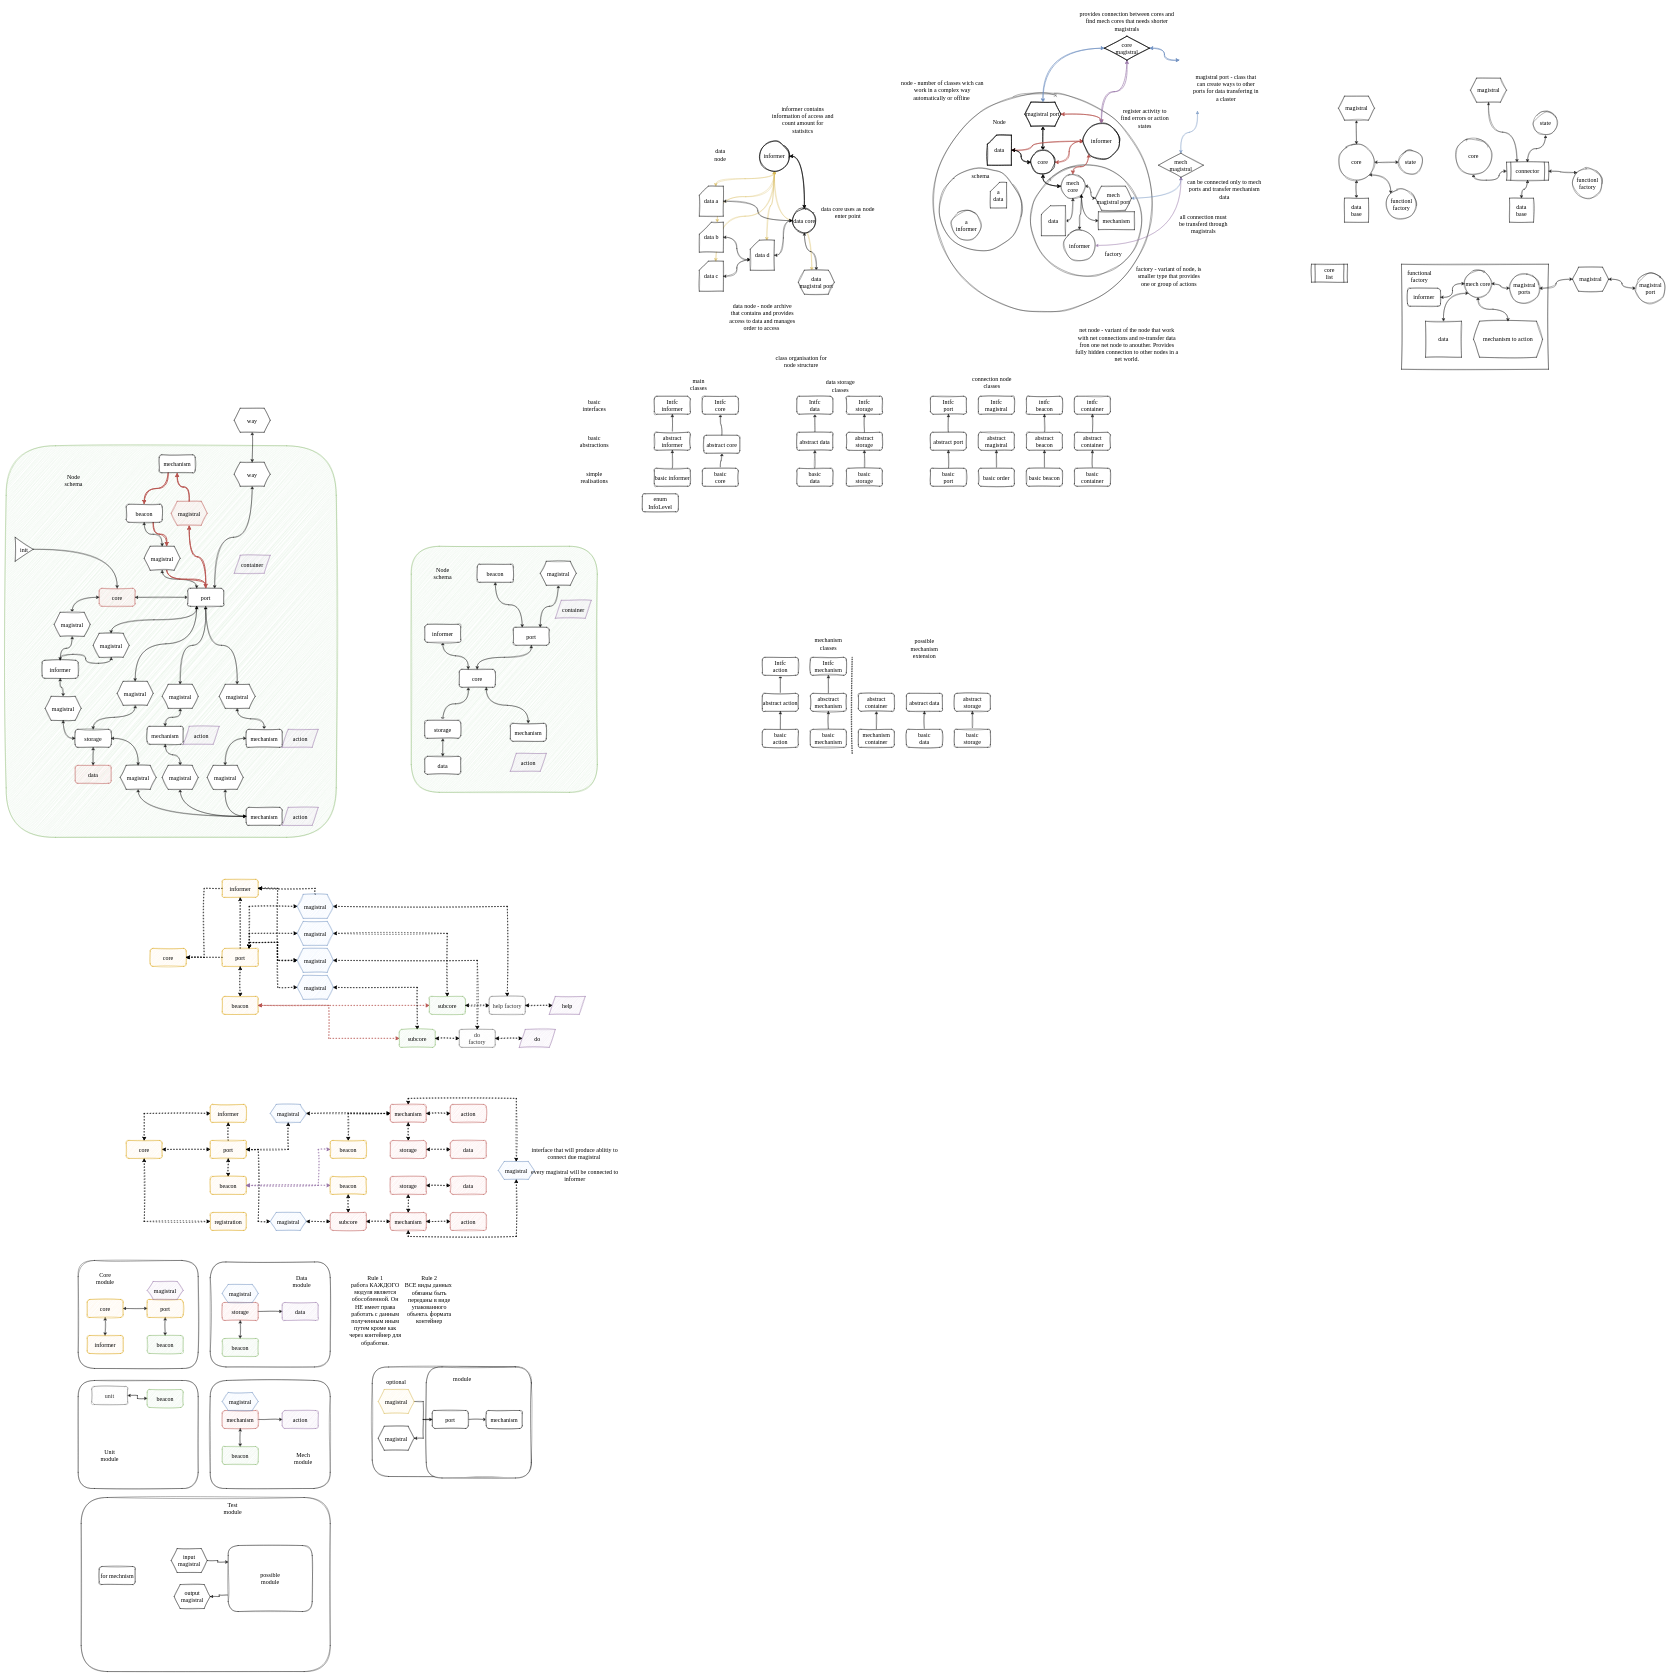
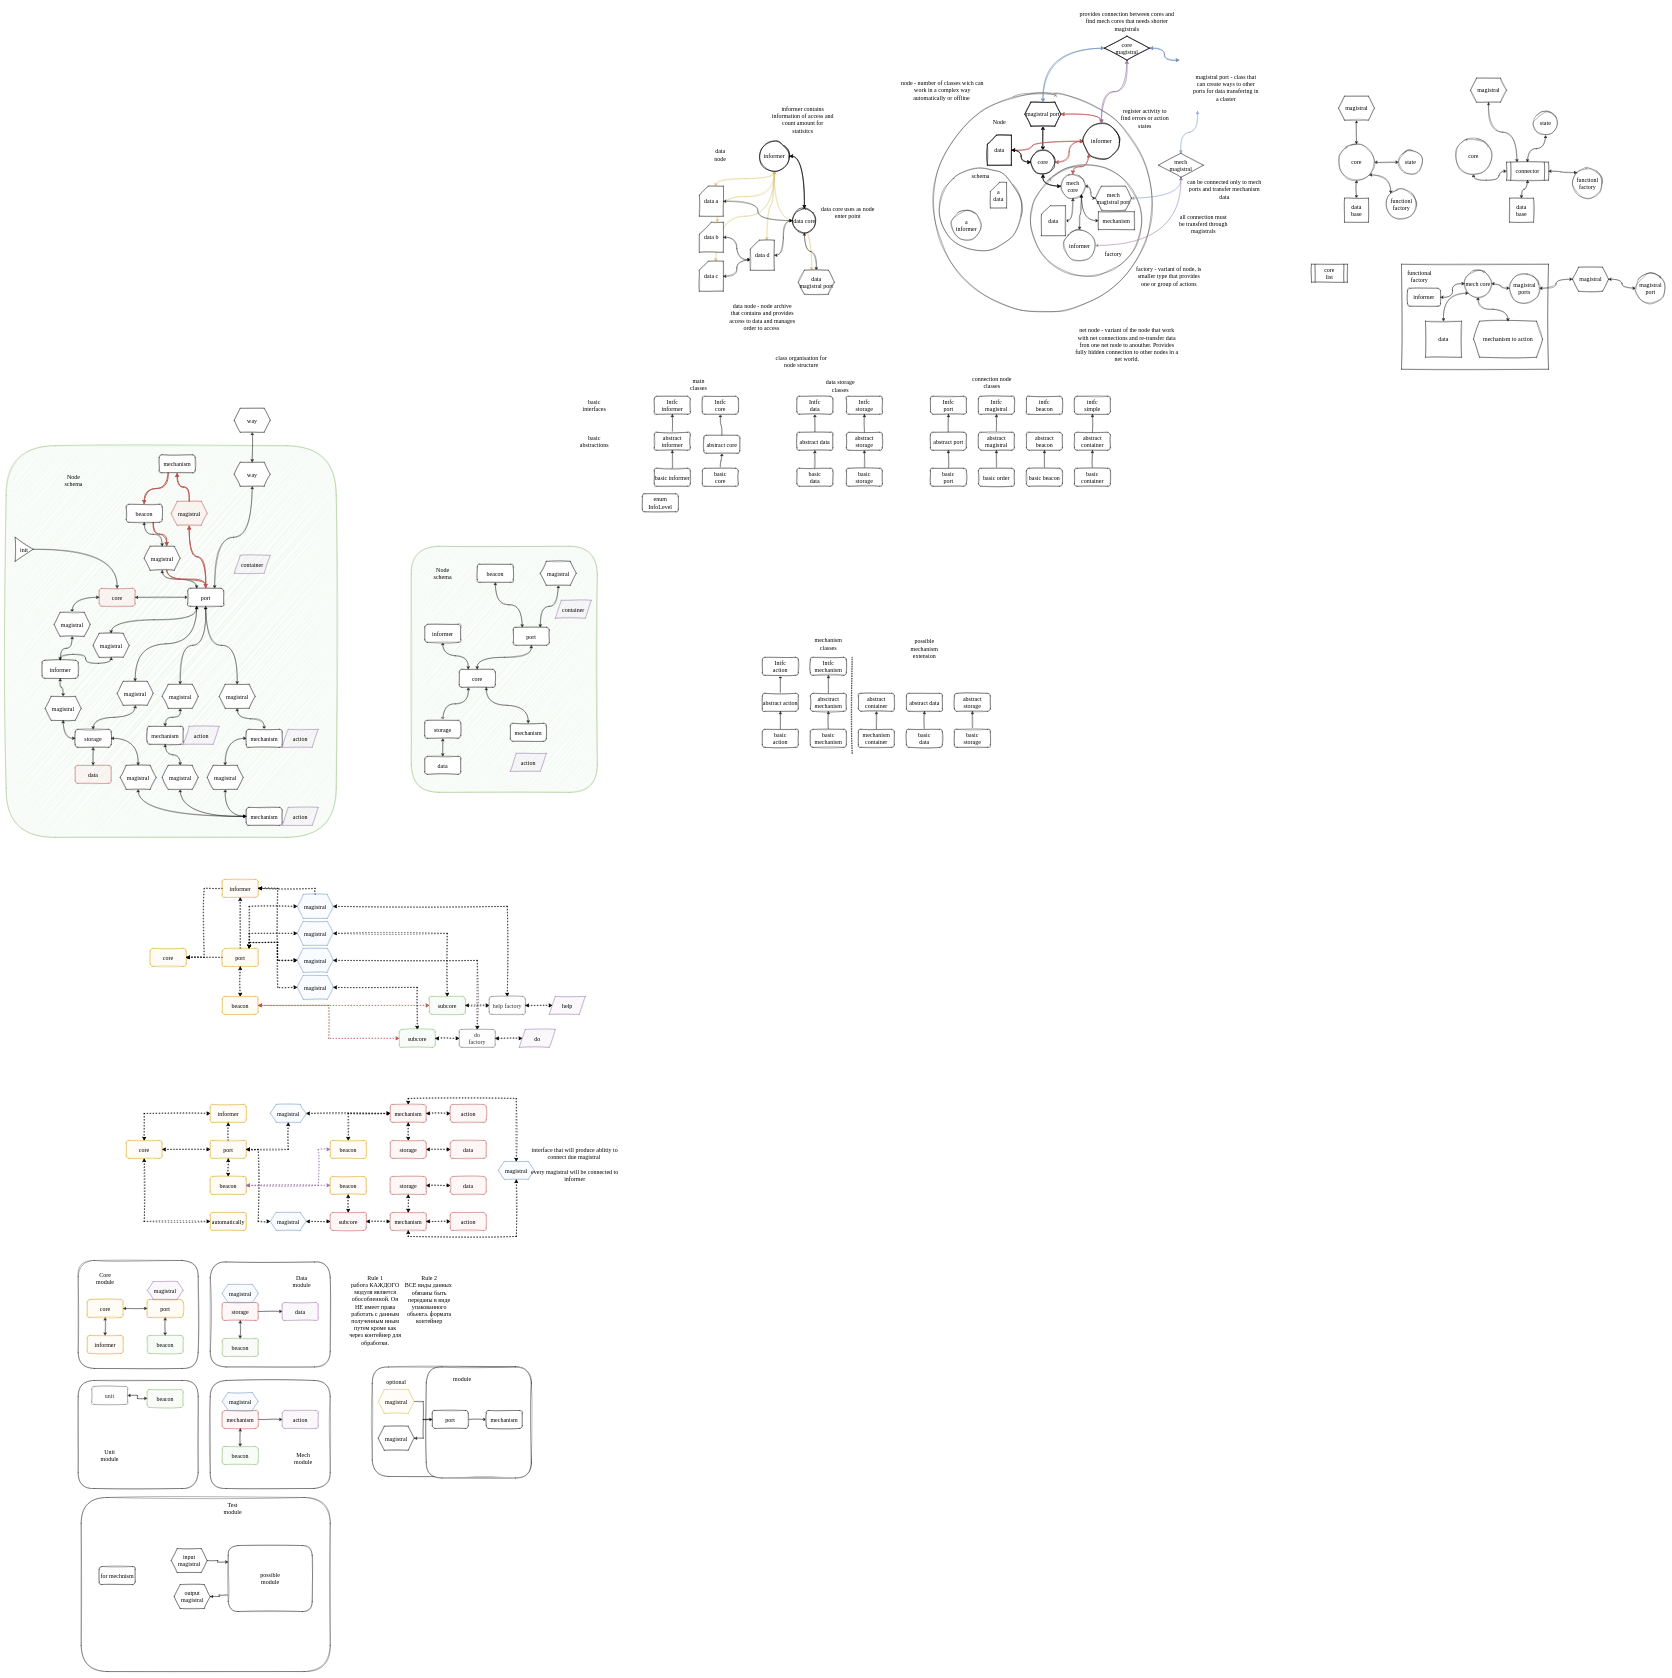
- <mxCell id="104" style="edgeStyle=orthogonalEdgeStyle;curved=1;rounded=0;sketch=1;hachureGap=4;jiggle=2;curveFitting=1;orthogonalLoop=1;jettySize=auto;html=1;exitX=0;exitY=0.5;exitDx=0;exitDy=0;entryX=1;entryY=0.5;entryDx=0;entryDy=0;entryPerimeter=0;strokeWidth=1;fontFamily=Architects Daughter;fontSource=https%3A%2F%2Ffonts.googleapis.com%2Fcss%3Ffamily%3DArchitects%2BDaughter;fontSize=16;startArrow=classic;startFill=1;" parent="1" source="106" target="97" edge="1"><mxGeometry relative="1" as="geometry" /></mxCell>
+ <mxCell id="104" style="edgeStyle=orthogonalEdgeStyle;curved=1;rounded=0;sketch=1;hachureGap=4;jiggle=2;curveFitting=1;orthogonalLoop=1;jettySize=auto;html=1;exitX=0;exitY=0.5;exitDx=0;exitDy=0;entryX=1;entryY=0.5;entryDx=0;entryDy=0;entryPerimeter=0;strokeWidth=1;fontFamily=Architects Daughter;fontSource=https%3A%2F%2Ffonts.googleapis.com%2Fcss%3Ffamily%3DArchitects%2BDaughter;fontSize=16;startArrow=classic;startFill=1;dashed=1;" parent="1" source="106" target="97" edge="1"><mxGeometry relative="1" as="geometry" /></mxCell>
- <mxCell id="152" value="intfc&lt;br&gt;container" style="rounded=1;whiteSpace=wrap;html=1;sketch=1;hachureGap=4;jiggle=2;curveFitting=1;fontFamily=Architects Daughter;fontSource=https%3A%2F%2Ffonts.googleapis.com%2Fcss%3Ffamily%3DArchitects%2BDaughter;fontSize=20;" parent="1" vertex="1"><mxGeometry x="3580" y="1320" width="120" height="60" as="geometry" /></mxCell>
+ <mxCell id="152" value="intfc&lt;br&gt;simple" style="rounded=1;whiteSpace=wrap;html=1;sketch=1;hachureGap=4;jiggle=2;curveFitting=1;fontFamily=Architects Daughter;fontSource=https%3A%2F%2Ffonts.googleapis.com%2Fcss%3Ffamily%3DArchitects%2BDaughter;fontSize=20;" parent="1" vertex="1"><mxGeometry x="3580" y="1320" width="120" height="60" as="geometry" /></mxCell>
- <mxCell id="140" style="edgeStyle=orthogonalEdgeStyle;curved=1;rounded=0;sketch=1;hachureGap=4;jiggle=2;curveFitting=1;orthogonalLoop=1;jettySize=auto;html=1;exitX=0.5;exitY=0;exitDx=0;exitDy=0;entryX=0.5;entryY=1;entryDx=0;entryDy=0;strokeWidth=1;fontFamily=Architects Daughter;fontSource=https%3A%2F%2Ffonts.googleapis.com%2Fcss%3Ffamily%3DArchitects%2BDaughter;fontSize=16;startArrow=none;startFill=0;" parent="1" source="141" target="139" edge="1"><mxGeometry relative="1" as="geometry"><mxPoint x="3480" y="1380" as="targetPoint" /></mxGeometry></mxCell>
+ <mxCell id="133" style="edgeStyle=orthogonalEdgeStyle;curved=1;rounded=0;sketch=1;hachureGap=4;jiggle=2;curveFitting=1;orthogonalLoop=1;jettySize=auto;html=1;exitX=0.5;exitY=0;exitDx=0;exitDy=0;entryX=0.5;entryY=1;entryDx=0;entryDy=0;strokeWidth=1;fontFamily=Architects Daughter;fontSource=https%3A%2F%2Ffonts.googleapis.com%2Fcss%3Ffamily%3DArchitects%2BDaughter;fontSize=16;startArrow=none;startFill=0;" parent="1" source="134" target="137" edge="1"><mxGeometry relative="1" as="geometry" /></mxCell>
- <mxCell id="174" value="simple realisations" style="text;html=1;strokeColor=none;fillColor=none;align=center;verticalAlign=middle;whiteSpace=wrap;rounded=0;fontSize=20;fontFamily=Architects Daughter;" parent="1" vertex="1"><mxGeometry x="1950" y="1575" width="60" height="30" as="geometry" /></mxCell>
- <mxCell id="335" value="registration" style="rounded=1;whiteSpace=wrap;html=1;sketch=1;hachureGap=4;jiggle=2;curveFitting=1;fontFamily=Architects Daughter;fontSource=https%3A%2F%2Ffonts.googleapis.com%2Fcss%3Ffamily%3DArchitects%2BDaughter;fontSize=20;fillColor=#ffe6cc;strokeColor=#d79b00;" parent="1" vertex="1"><mxGeometry x="700" y="4040" width="120" height="60" as="geometry" /></mxCell>
+ <mxCell id="335" value="automatically" style="rounded=1;whiteSpace=wrap;html=1;sketch=1;hachureGap=4;jiggle=2;curveFitting=1;fontFamily=Architects Daughter;fontSource=https%3A%2F%2Ffonts.googleapis.com%2Fcss%3Ffamily%3DArchitects%2BDaughter;fontSize=20;fillColor=#ffe6cc;strokeColor=#d79b00;" parent="1" vertex="1"><mxGeometry x="700" y="4040" width="120" height="60" as="geometry" /></mxCell>
